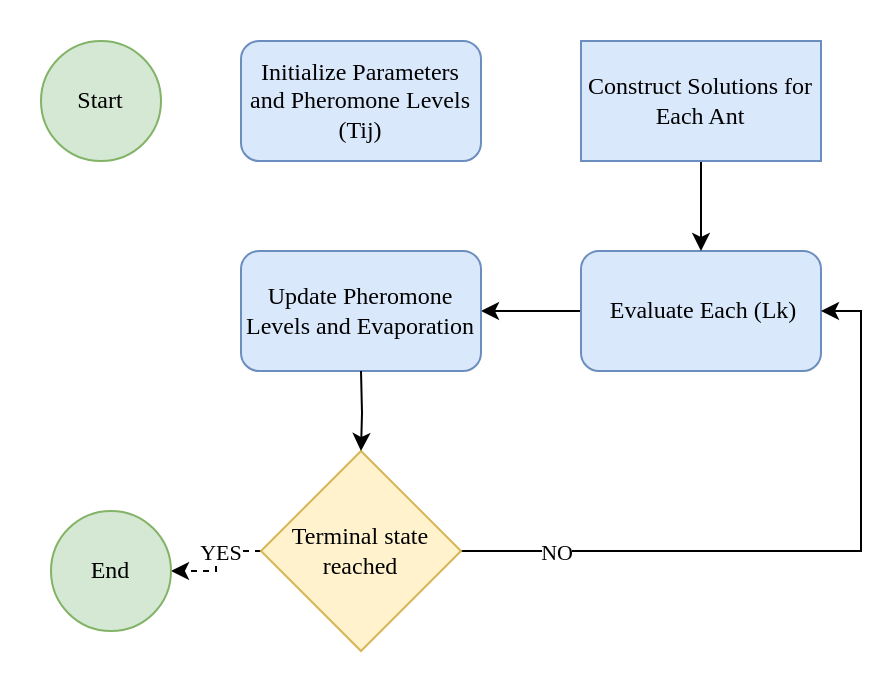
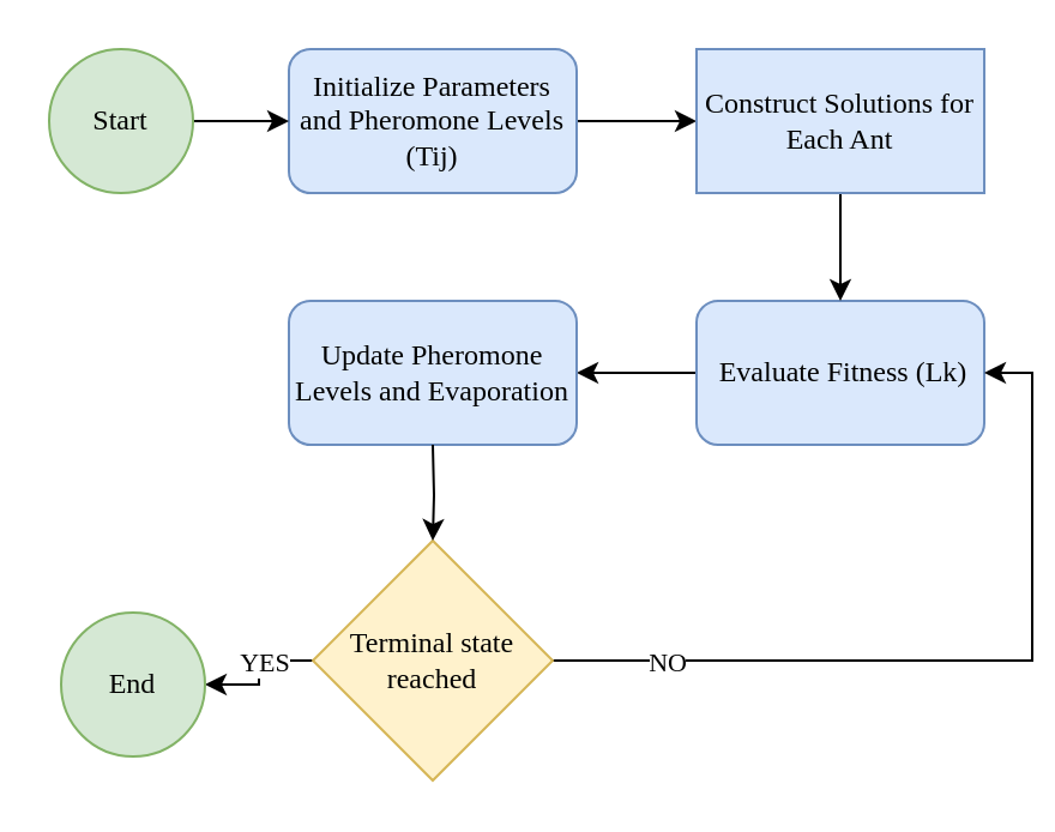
+ <mxCell id="6" value="" style="edgeStyle=orthogonalEdgeStyle;rounded=0;orthogonalLoop=1;jettySize=auto;html=1;" parent="1" source="7" target="3" edge="1"><mxGeometry relative="1" as="geometry" /></mxCell>
+ <mxCell id="2" value="" style="edgeStyle=orthogonalEdgeStyle;rounded=0;orthogonalLoop=1;jettySize=auto;html=1;" edge="1" parent="1" source="3" target="17"><mxGeometry relative="1" as="geometry" /></mxCell>
- <mxCell id="5" value="&lt;font face=&quot;Times New Roman&quot;&gt;&amp;nbsp;Evaluate Each (Lk)&lt;/font&gt;" style="rounded=1;whiteSpace=wrap;html=1;fillColor=#dae8fc;strokeColor=#6c8ebf;" parent="1" vertex="1"><mxGeometry x="290" y="125" width="120" height="60" as="geometry" /></mxCell>
+ <mxCell id="5" value="&lt;font face=&quot;Times New Roman&quot;&gt;&amp;nbsp;Evaluate Fitness (Lk)&lt;/font&gt;" style="rounded=1;whiteSpace=wrap;html=1;fillColor=#dae8fc;strokeColor=#6c8ebf;" parent="1" vertex="1"><mxGeometry x="290" y="125" width="120" height="60" as="geometry" /></mxCell>
- <mxCell id="11" value="" style="edgeStyle=orthogonalEdgeStyle;rounded=0;orthogonalLoop=1;jettySize=auto;html=1;dashed=1;" parent="1" source="13" target="15" edge="1"><mxGeometry relative="1" as="geometry" /></mxCell>
+ <mxCell id="11" value="" style="edgeStyle=orthogonalEdgeStyle;rounded=0;orthogonalLoop=1;jettySize=auto;html=1;" parent="1" source="13" target="15" edge="1"><mxGeometry relative="1" as="geometry" /></mxCell>
